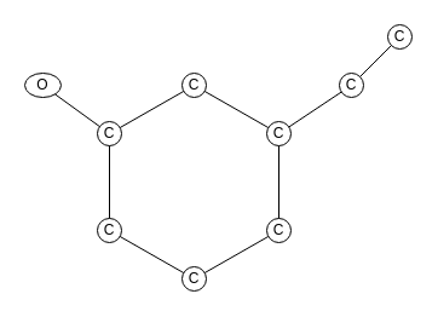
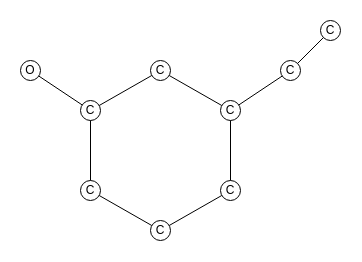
- <mxCell id="9" value="O" style="ellipse;whiteSpace=wrap;html=1;aspect=fixed;" vertex="1" parent="1"><mxGeometry x="20" y="60" width="30" height="20" as="geometry" /></mxCell>
+ <mxCell id="9" value="O" style="ellipse;whiteSpace=wrap;html=1;aspect=fixed;" vertex="1" parent="1"><mxGeometry x="20" y="60" width="20" height="20" as="geometry" /></mxCell>
